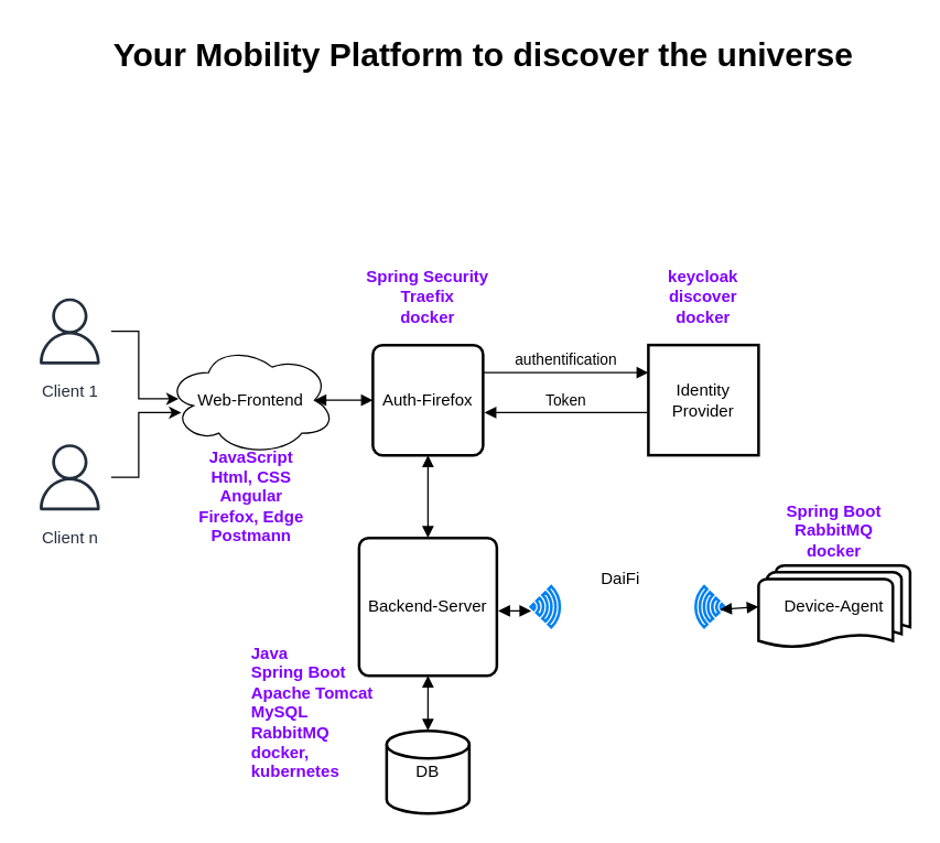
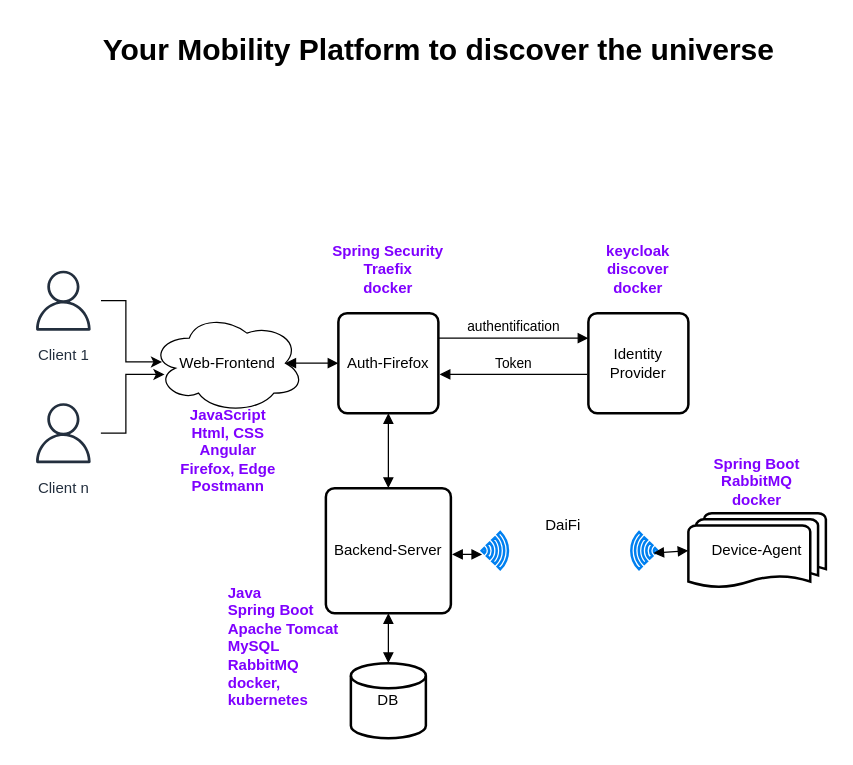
- <mxCell id="7" value="Identity Provider" style="whiteSpace=wrap;html=1;absoluteArcSize=1;arcSize=14;strokeWidth=2;rounded=0;" parent="1" vertex="1"><mxGeometry x="470" y="250" width="80" height="80" as="geometry" /></mxCell>
+ <mxCell id="7" value="Identity Provider" style="rounded=1;whiteSpace=wrap;html=1;absoluteArcSize=1;arcSize=14;strokeWidth=2;" parent="1" vertex="1"><mxGeometry x="470" y="250" width="80" height="80" as="geometry" /></mxCell>
